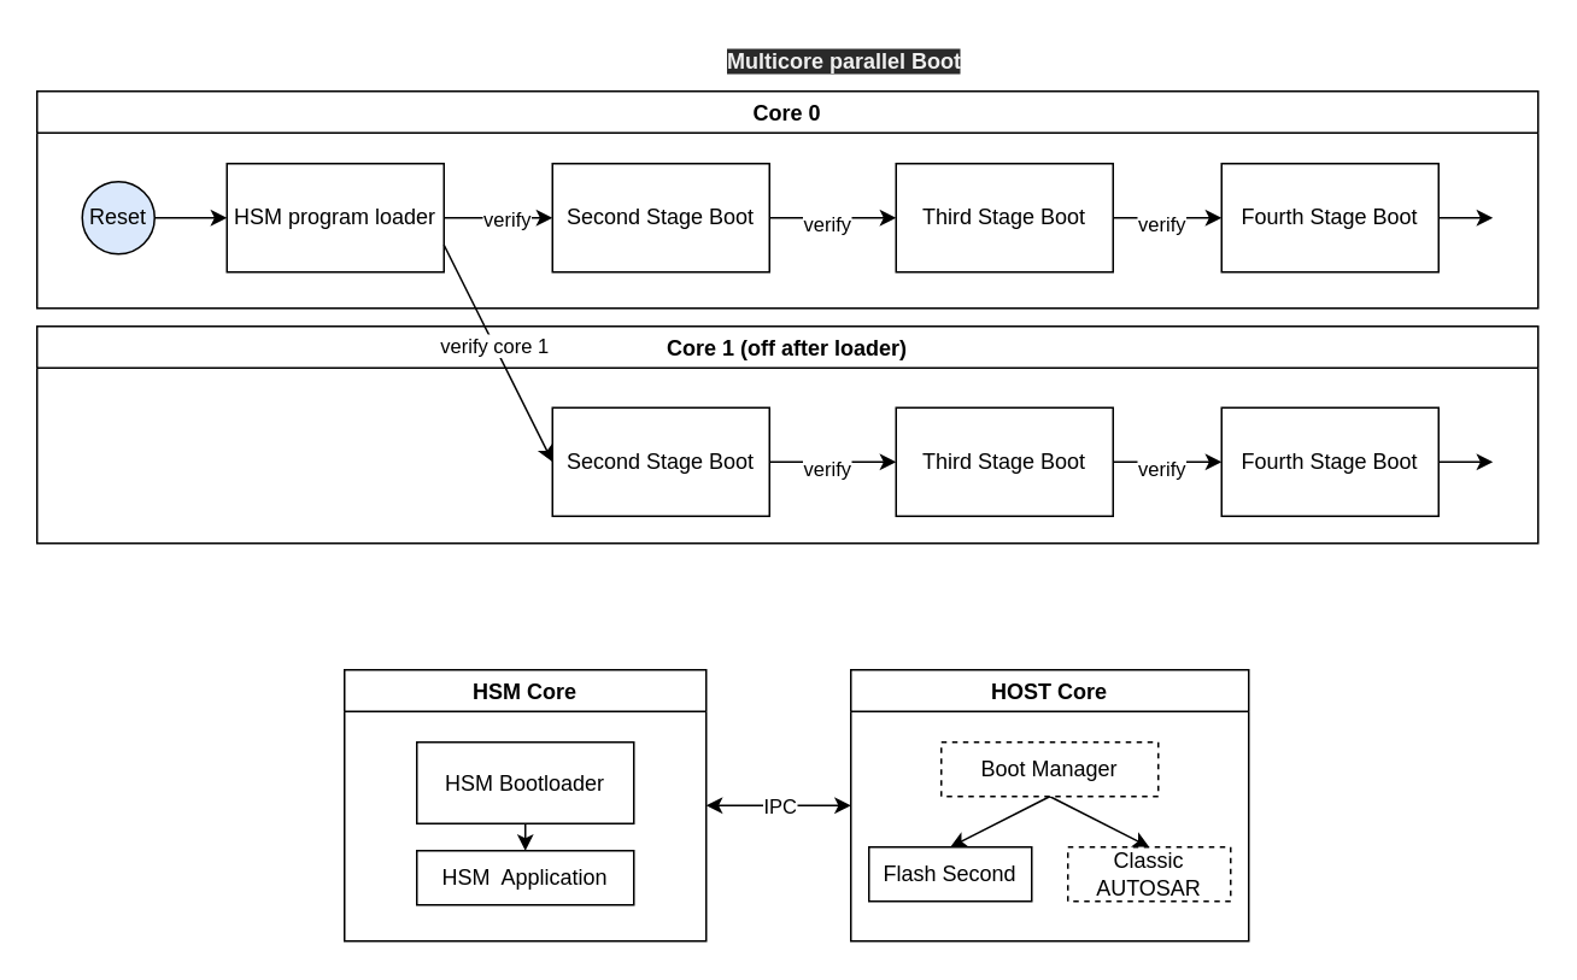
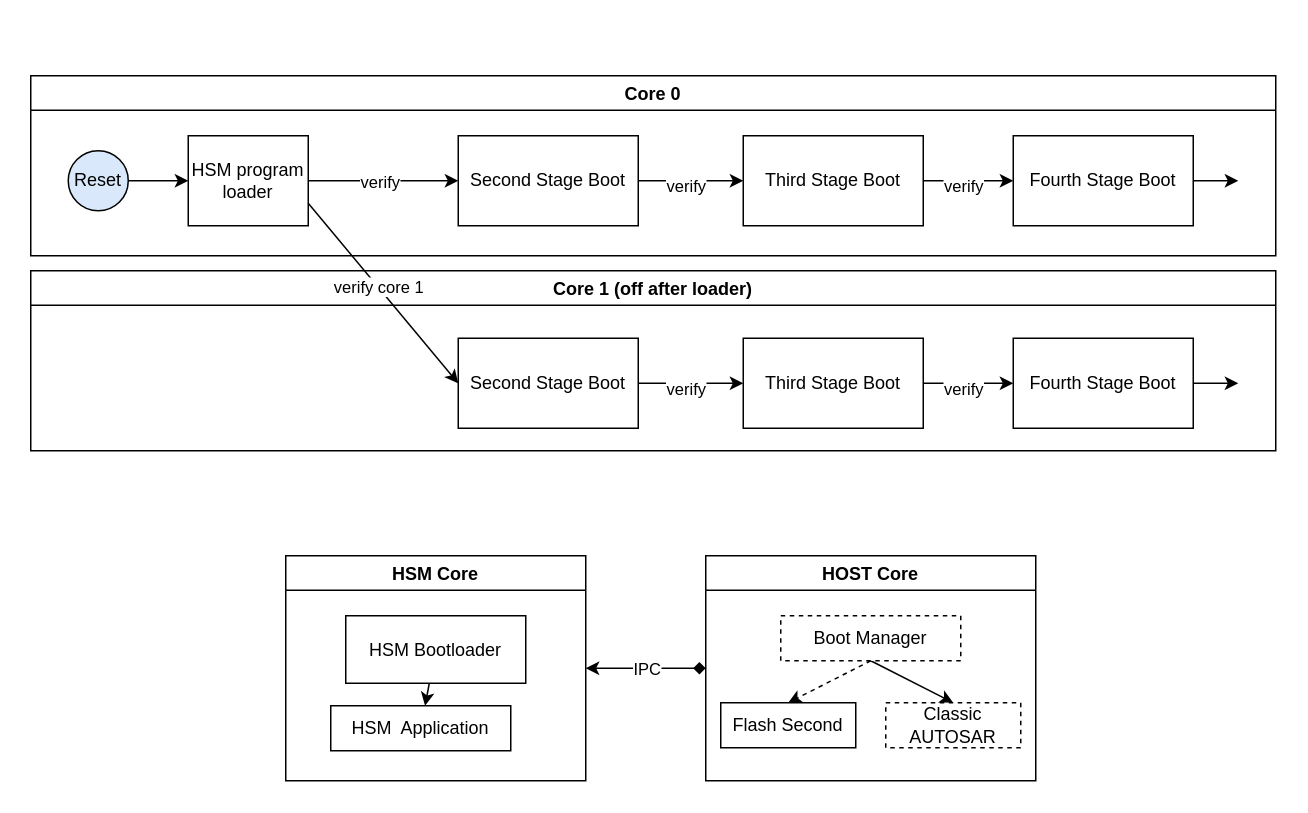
- <mxCell id="25" value="&lt;meta charset=&quot;utf-8&quot;&gt;&lt;span style=&quot;color: rgb(240, 240, 240); font-family: helvetica; font-size: 12px; font-style: normal; font-weight: 700; letter-spacing: normal; text-align: center; text-indent: 0px; text-transform: none; word-spacing: 0px; background-color: rgb(42, 42, 42); display: inline; float: none;&quot;&gt;Multicore parallel Boot&lt;/span&gt;" style="text;whiteSpace=wrap;html=1;" vertex="1" parent="1"><mxGeometry x="400" y="20" width="150" height="30" as="geometry" /></mxCell>
- <mxCell id="3" value="HSM program loader" style="rounded=0;whiteSpace=wrap;html=1;" vertex="1" parent="2"><mxGeometry x="105" y="40" width="120" height="60" as="geometry" /></mxCell>
+ <mxCell id="3" value="HSM program loader" style="rounded=0;whiteSpace=wrap;html=1;" vertex="1" parent="2"><mxGeometry x="105" y="40" width="80" height="60" as="geometry" /></mxCell>
- <mxCell id="28" style="html=1;exitX=1;exitY=0.5;exitDx=0;exitDy=0;entryX=0;entryY=0.5;entryDx=0;entryDy=0;endArrow=classic;endFill=1;startArrow=classic;startFill=1;" edge="1" parent="1" source="30" target="34"><mxGeometry relative="1" as="geometry" /></mxCell>
+ <mxCell id="28" style="html=1;exitX=1;exitY=0.5;exitDx=0;exitDy=0;entryX=0;entryY=0.5;entryDx=0;entryDy=0;endArrow=diamond;endFill=1;startArrow=classic;startFill=1;" edge="1" parent="1" source="30" target="34"><mxGeometry relative="1" as="geometry" /></mxCell>
- <mxCell id="35" style="edgeStyle=none;html=1;exitX=0.5;exitY=1;exitDx=0;exitDy=0;entryX=0.5;entryY=0;entryDx=0;entryDy=0;" edge="1" parent="34" source="37" target="38"><mxGeometry relative="1" as="geometry" /></mxCell>
+ <mxCell id="35" style="edgeStyle=none;html=1;exitX=0.5;exitY=1;exitDx=0;exitDy=0;entryX=0.5;entryY=0;entryDx=0;entryDy=0;dashed=1;" edge="1" parent="34" source="37" target="38"><mxGeometry relative="1" as="geometry" /></mxCell>
- <mxCell id="33" value="HSM&amp;nbsp; Application" style="rounded=0;whiteSpace=wrap;html=1;" vertex="1" parent="30"><mxGeometry x="40" y="100" width="120" height="30" as="geometry" /></mxCell>
+ <mxCell id="33" value="HSM&amp;nbsp; Application" style="rounded=0;whiteSpace=wrap;html=1;" vertex="1" parent="30"><mxGeometry x="30" y="100" width="120" height="30" as="geometry" /></mxCell>
